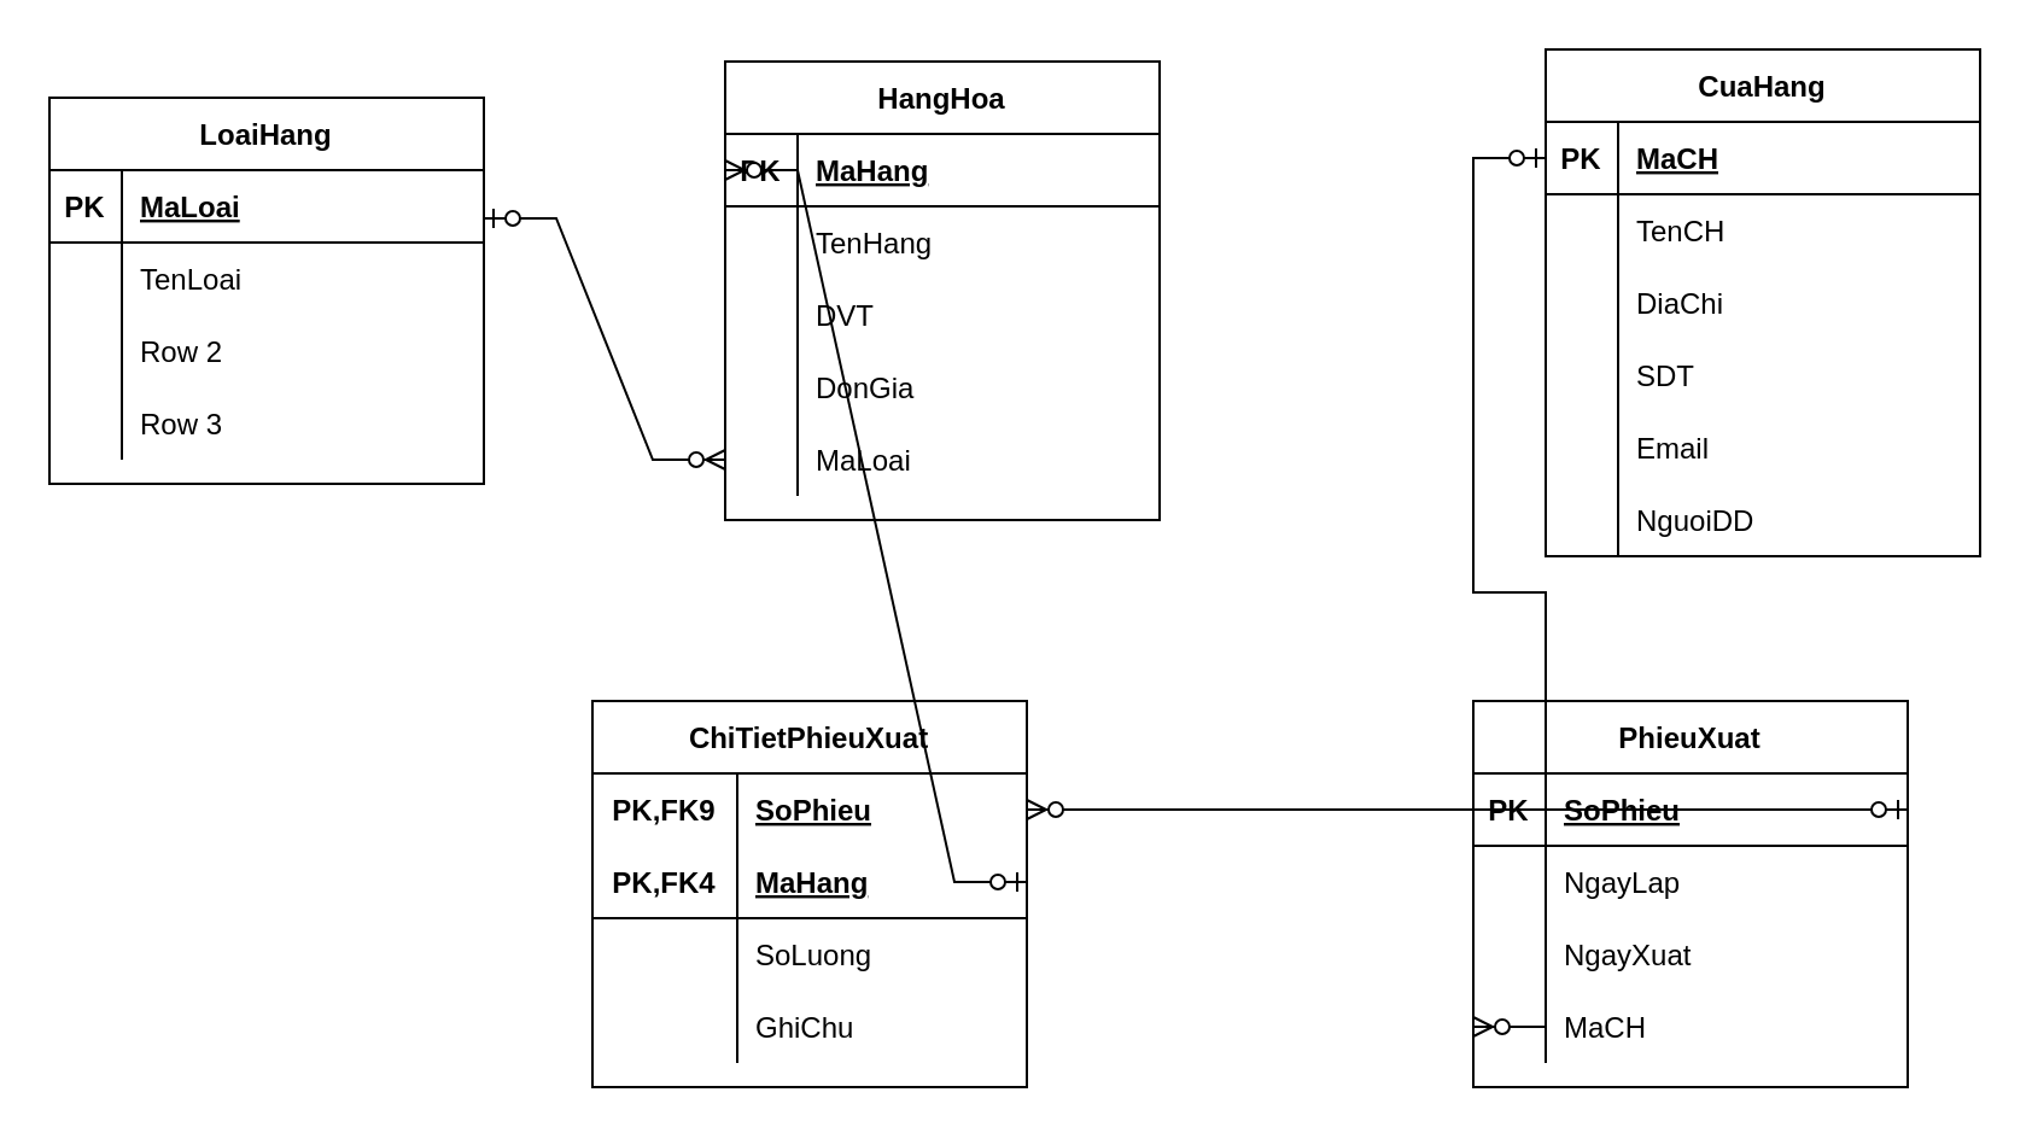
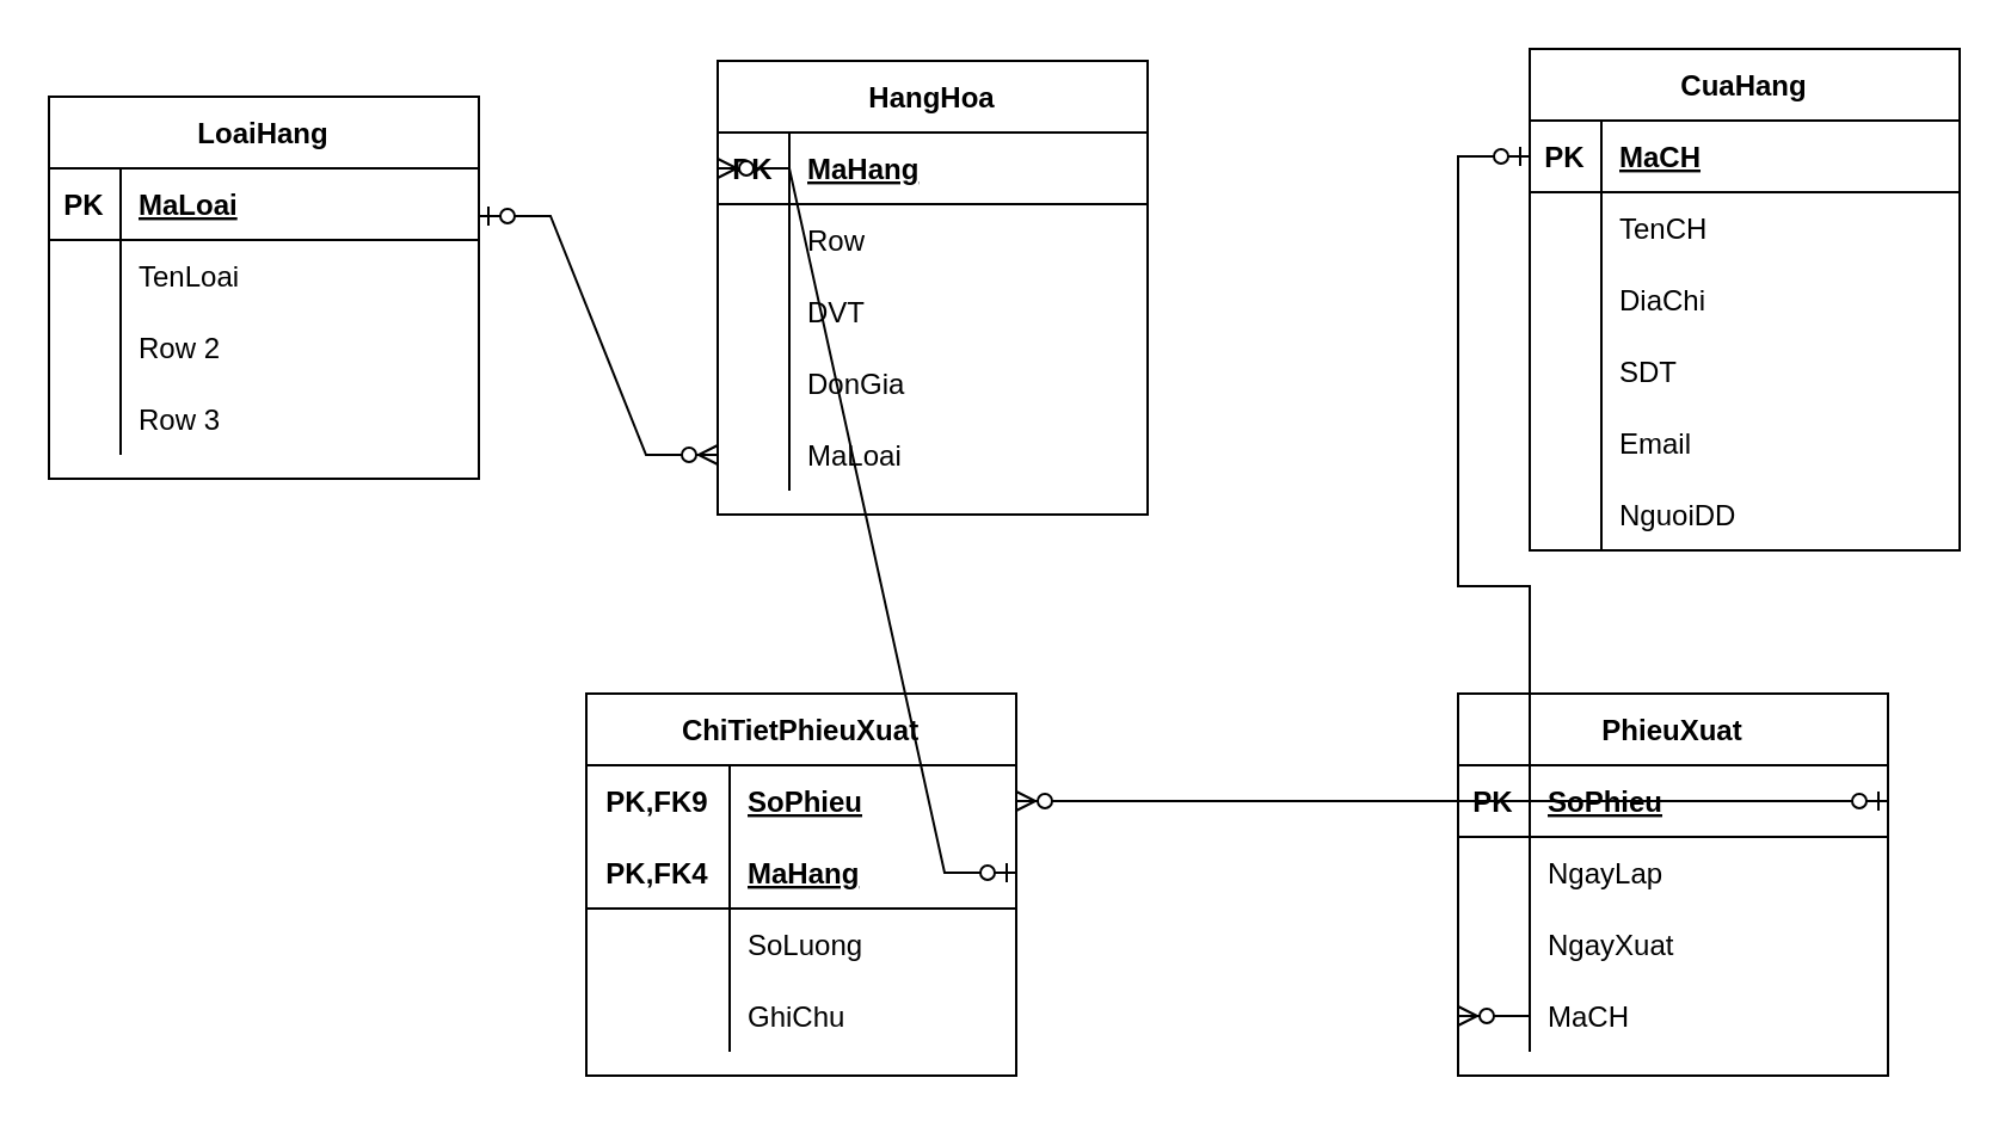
- <mxCell id="53" value="TenHang" style="shape=partialRectangle;connectable=0;fillColor=none;top=0;left=0;bottom=0;right=0;align=left;spacingLeft=6;overflow=hidden;" vertex="1" parent="51"><mxGeometry x="30" width="150" height="30" as="geometry"><mxRectangle width="150" height="30" as="alternateBounds" /></mxGeometry></mxCell>
+ <mxCell id="53" value="Row" style="shape=partialRectangle;connectable=0;fillColor=none;top=0;left=0;bottom=0;right=0;align=left;spacingLeft=6;overflow=hidden;" vertex="1" parent="51"><mxGeometry x="30" width="150" height="30" as="geometry"><mxRectangle width="150" height="30" as="alternateBounds" /></mxGeometry></mxCell>
